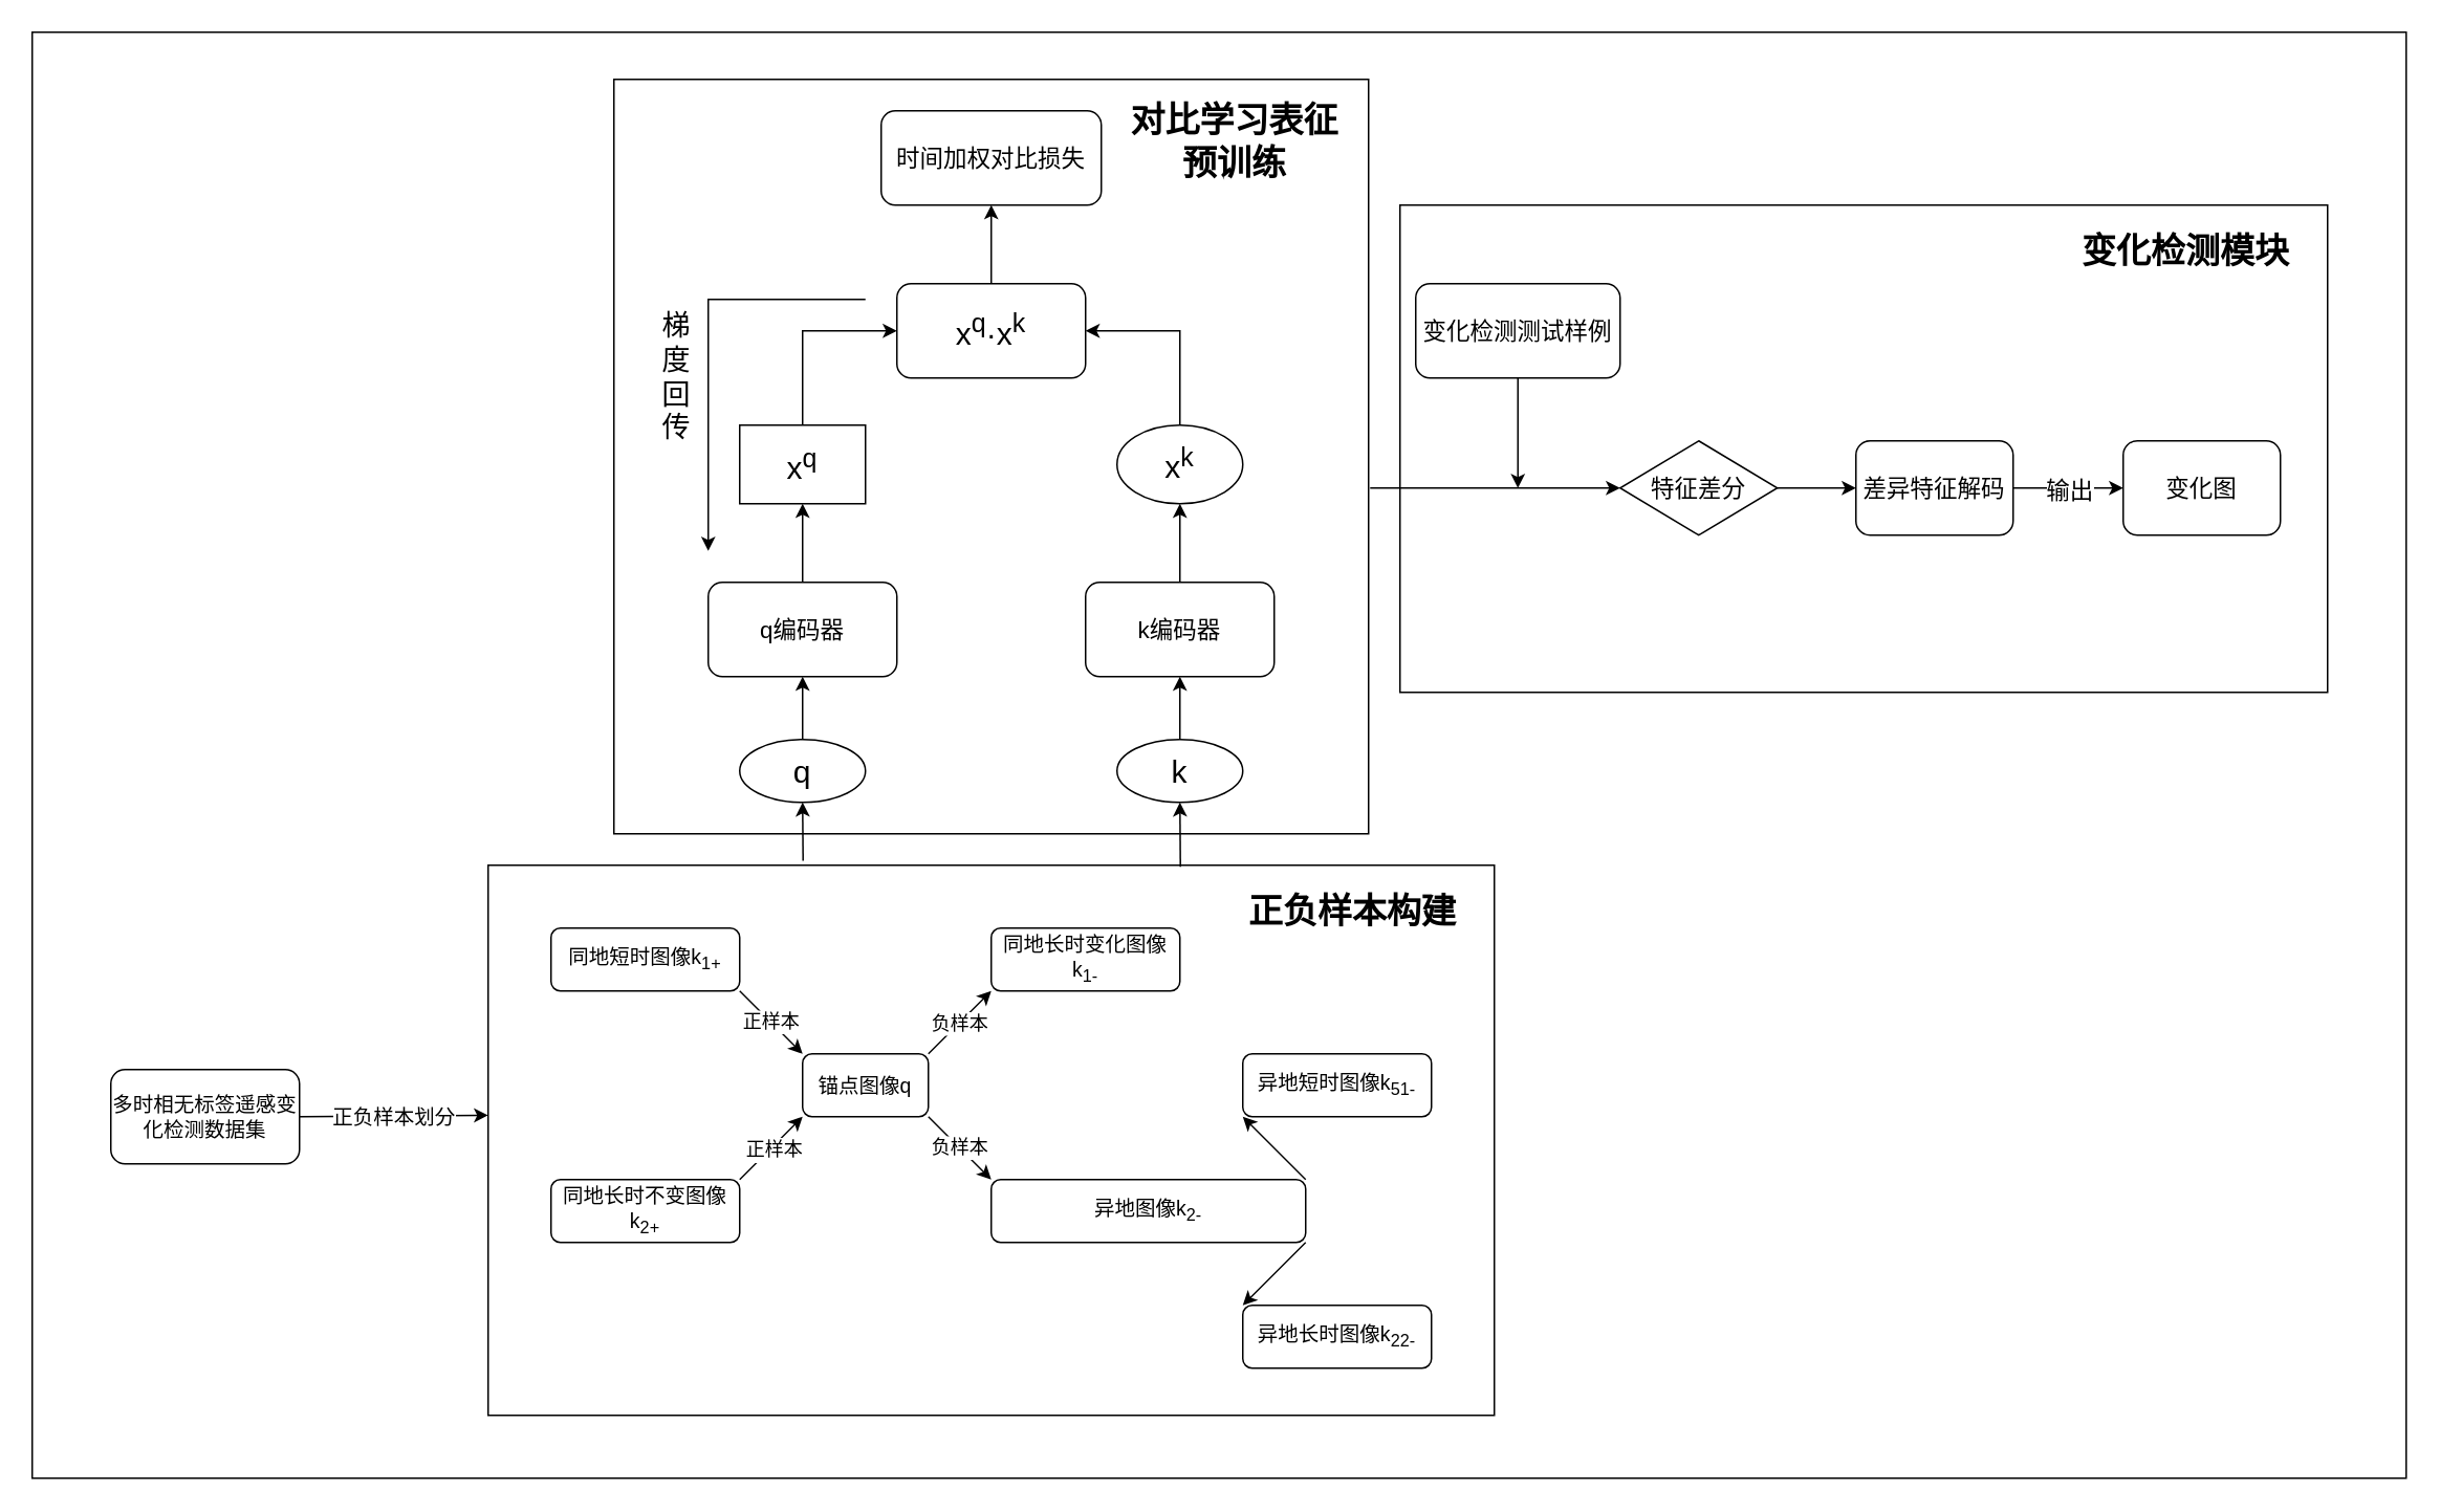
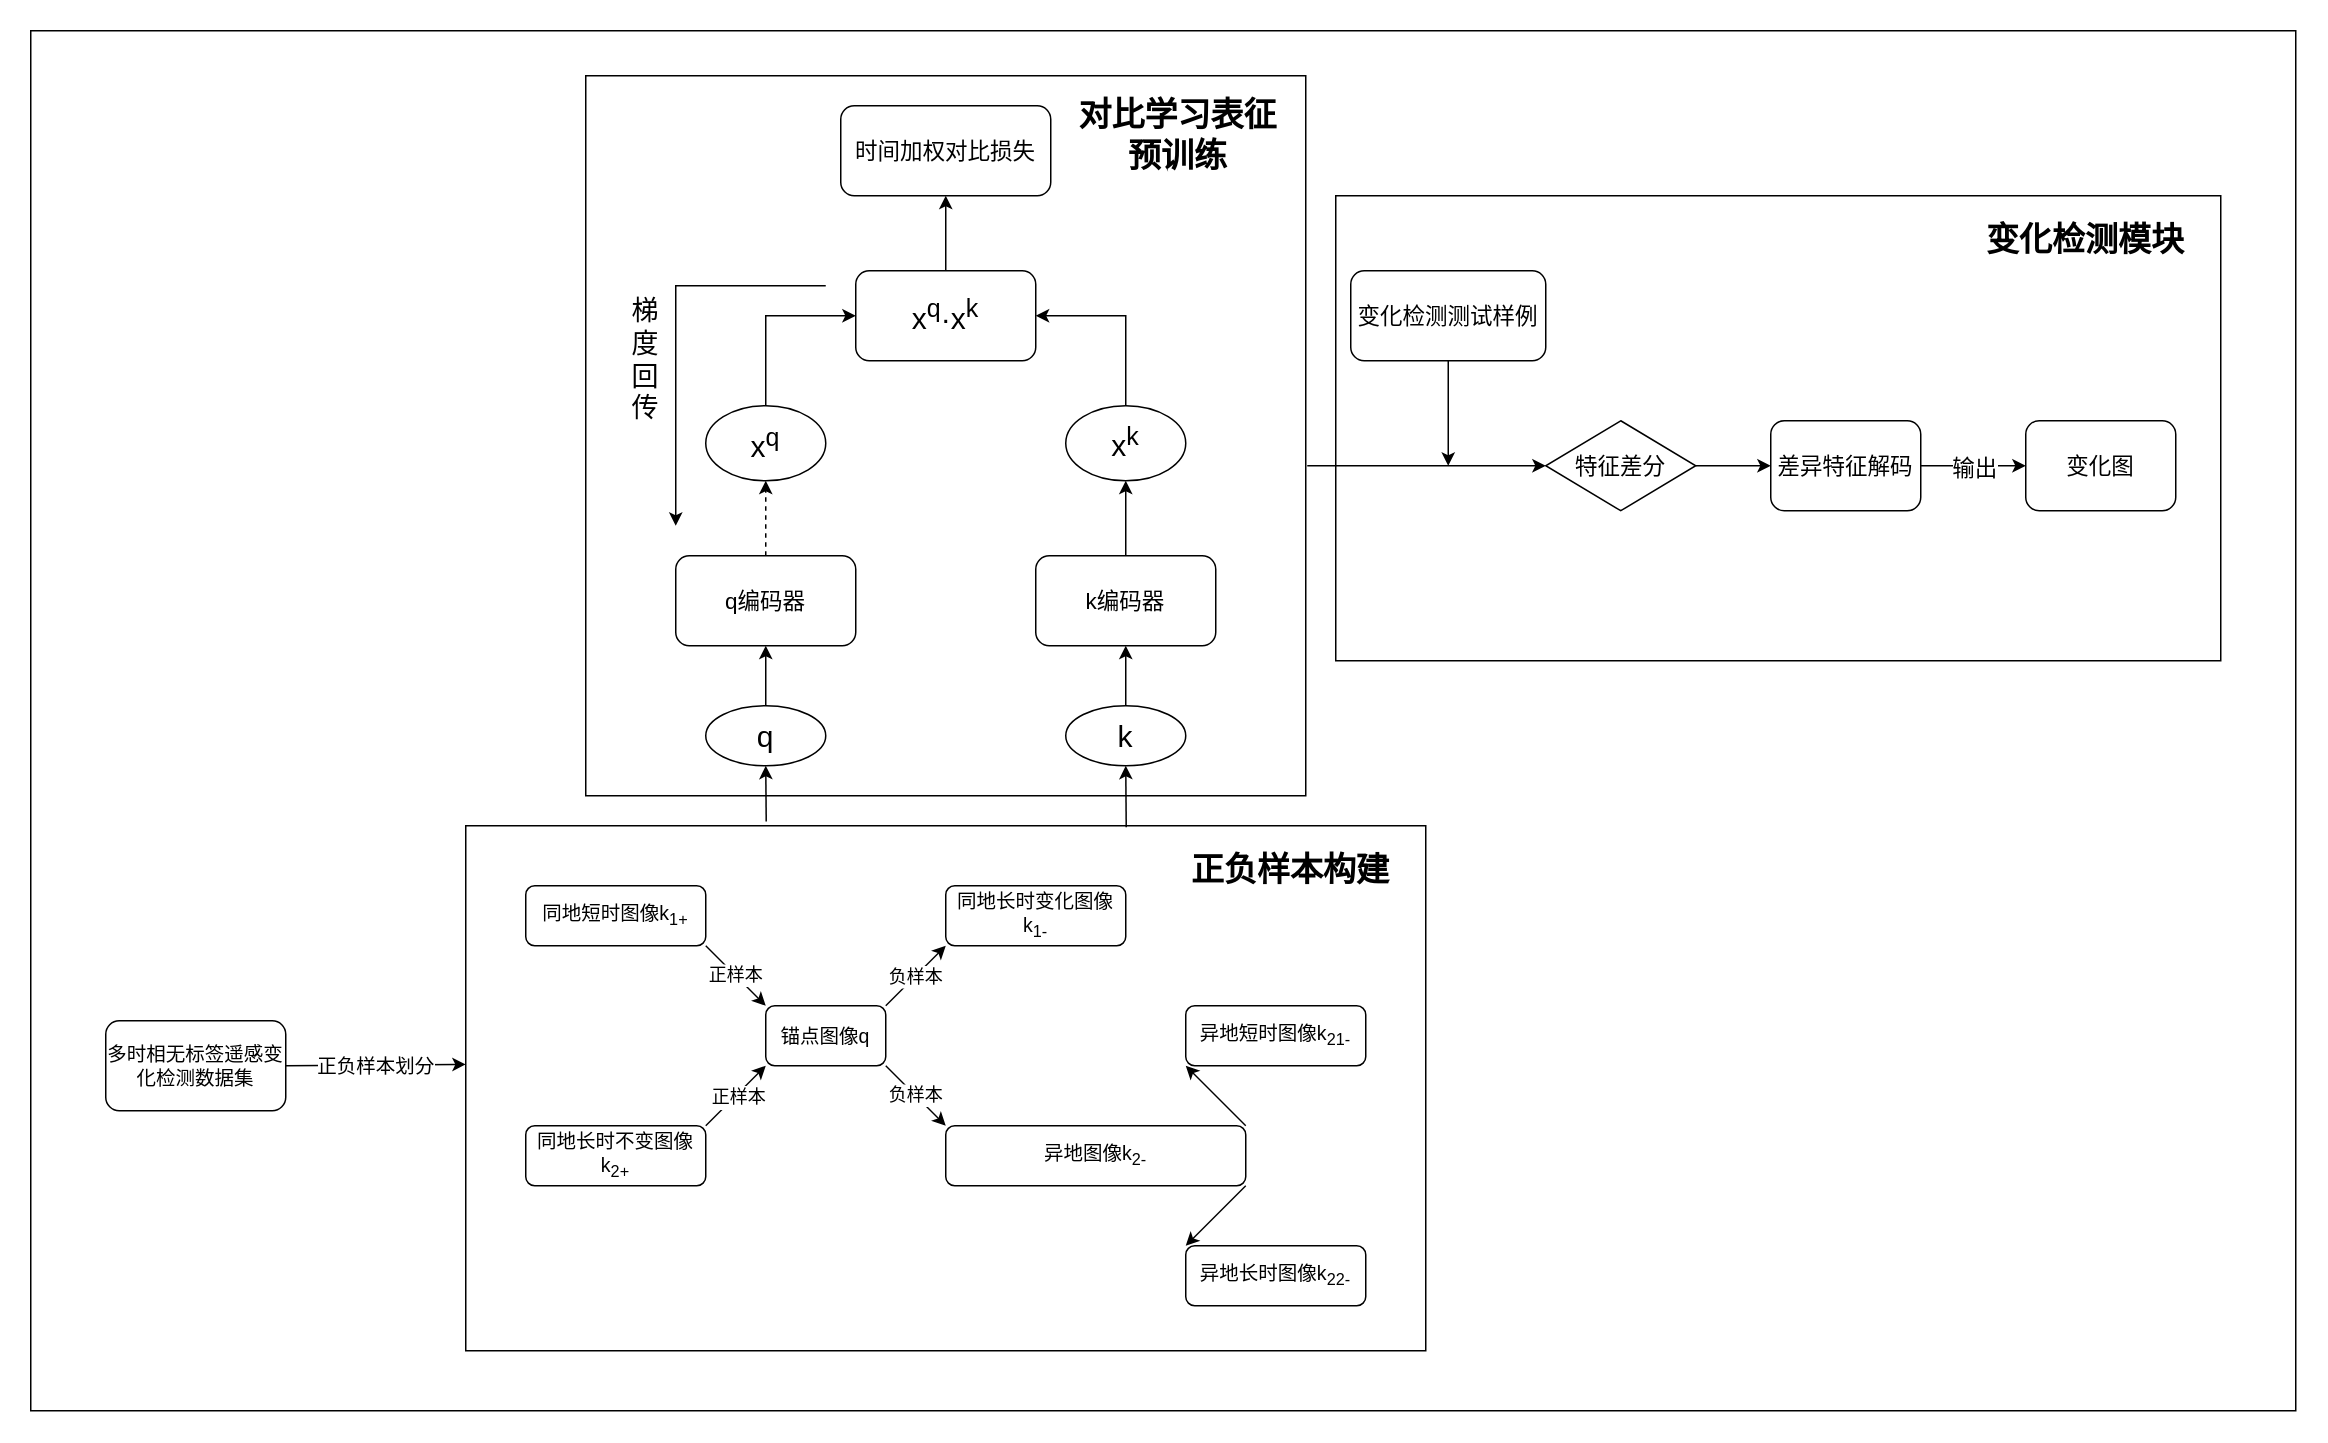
- <mxCell id="35" value="x&lt;sup&gt;q&lt;/sup&gt;" style="whiteSpace=wrap;html=1;fontSize=20;rounded=0;" vertex="1" parent="1"><mxGeometry x="470" y="270" width="80" height="50" as="geometry" /></mxCell>
+ <mxCell id="35" value="x&lt;sup&gt;q&lt;/sup&gt;" style="ellipse;whiteSpace=wrap;html=1;fontSize=20;" vertex="1" parent="1"><mxGeometry x="470" y="270" width="80" height="50" as="geometry" /></mxCell>
- <mxCell id="39" value="" style="endArrow=classic;html=1;rounded=0;exitX=0.5;exitY=0;exitDx=0;exitDy=0;entryX=0.5;entryY=1;entryDx=0;entryDy=0;" edge="1" parent="1" source="31" target="35"><mxGeometry width="50" height="50" relative="1" as="geometry"><mxPoint x="560" y="520" as="sourcePoint" /><mxPoint x="610" y="470" as="targetPoint" /></mxGeometry></mxCell>
+ <mxCell id="39" value="" style="endArrow=classic;html=1;rounded=0;exitX=0.5;exitY=0;exitDx=0;exitDy=0;entryX=0.5;entryY=1;entryDx=0;entryDy=0;dashed=1;" edge="1" parent="1" source="31" target="35"><mxGeometry width="50" height="50" relative="1" as="geometry"><mxPoint x="560" y="520" as="sourcePoint" /><mxPoint x="610" y="470" as="targetPoint" /></mxGeometry></mxCell>
- <mxCell id="22" value="异地短时图像k&lt;sub&gt;51&lt;span&gt;-&lt;/span&gt;&lt;/sub&gt;" style="rounded=1;whiteSpace=wrap;html=1;fontSize=13;" vertex="1" parent="1"><mxGeometry x="790" y="670" width="120" height="40" as="geometry" /></mxCell>
+ <mxCell id="22" value="异地短时图像k&lt;sub&gt;21&lt;span&gt;-&lt;/span&gt;&lt;/sub&gt;" style="rounded=1;whiteSpace=wrap;html=1;fontSize=13;" vertex="1" parent="1"><mxGeometry x="790" y="670" width="120" height="40" as="geometry" /></mxCell>
